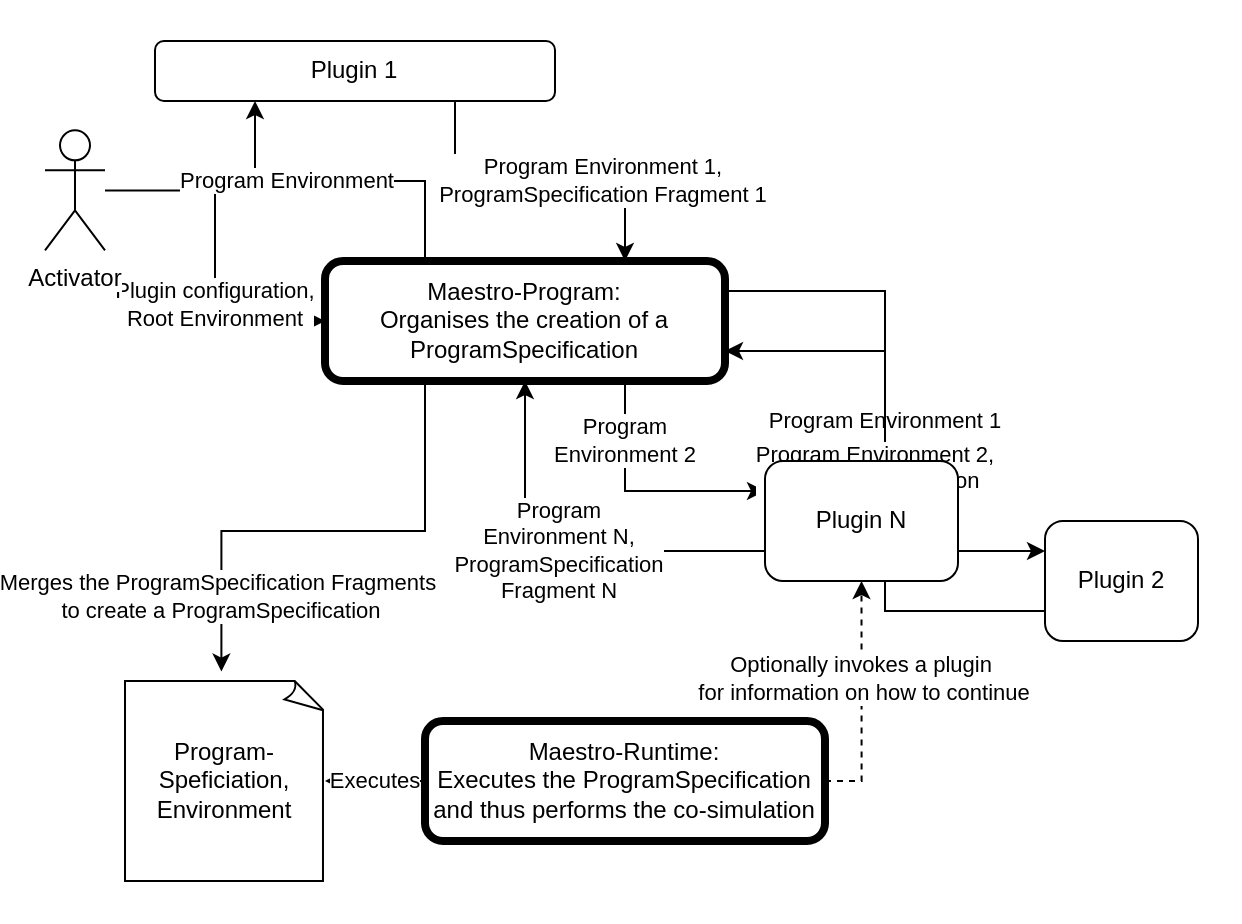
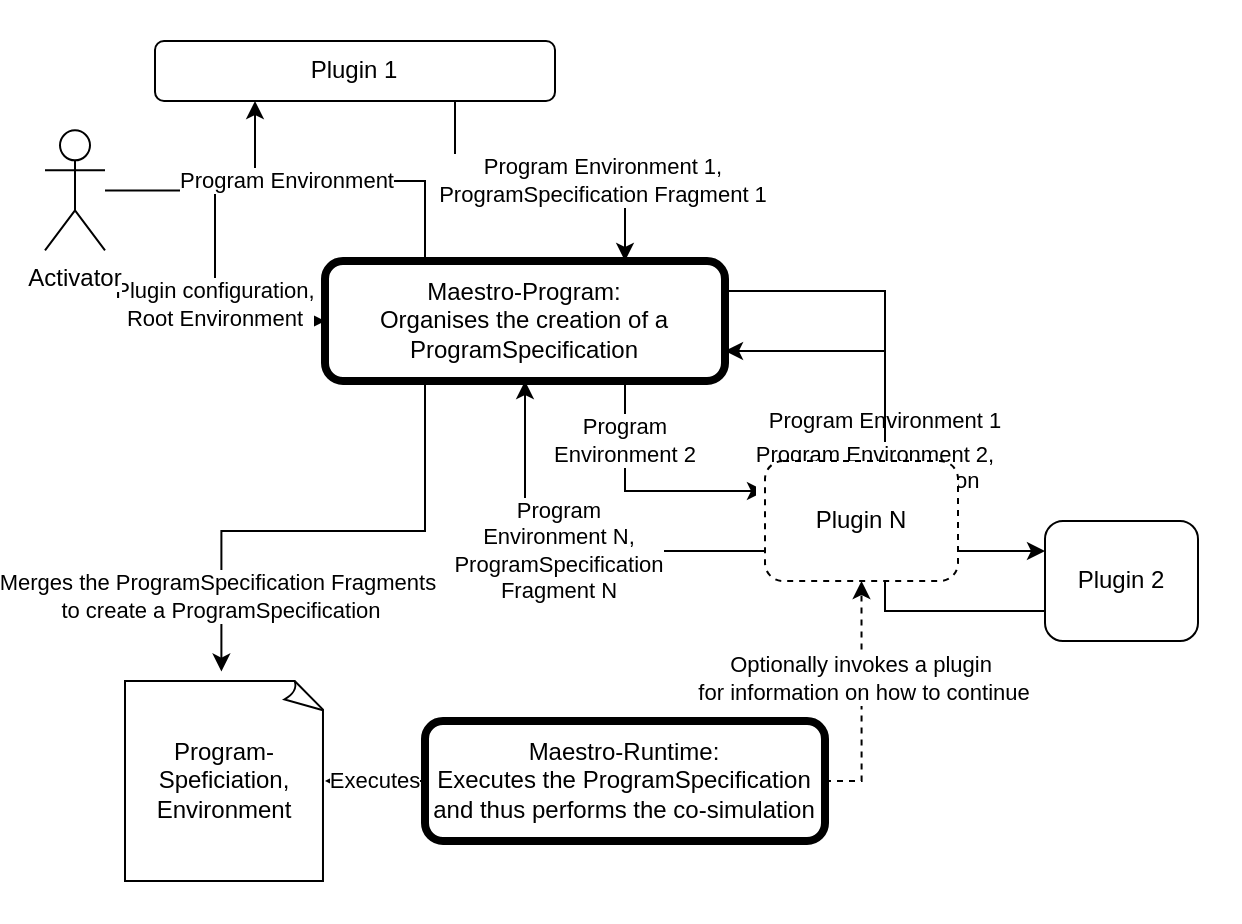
- <mxCell id="14" value="Plugin N" style="rounded=1;whiteSpace=wrap;html=1;" vertex="1" parent="1"><mxGeometry x="380" y="230" width="96.5" height="60" as="geometry" /></mxCell>
+ <mxCell id="14" value="Plugin N" style="rounded=1;whiteSpace=wrap;html=1;dashed=1;" vertex="1" parent="1"><mxGeometry x="380" y="230" width="96.5" height="60" as="geometry" /></mxCell>
